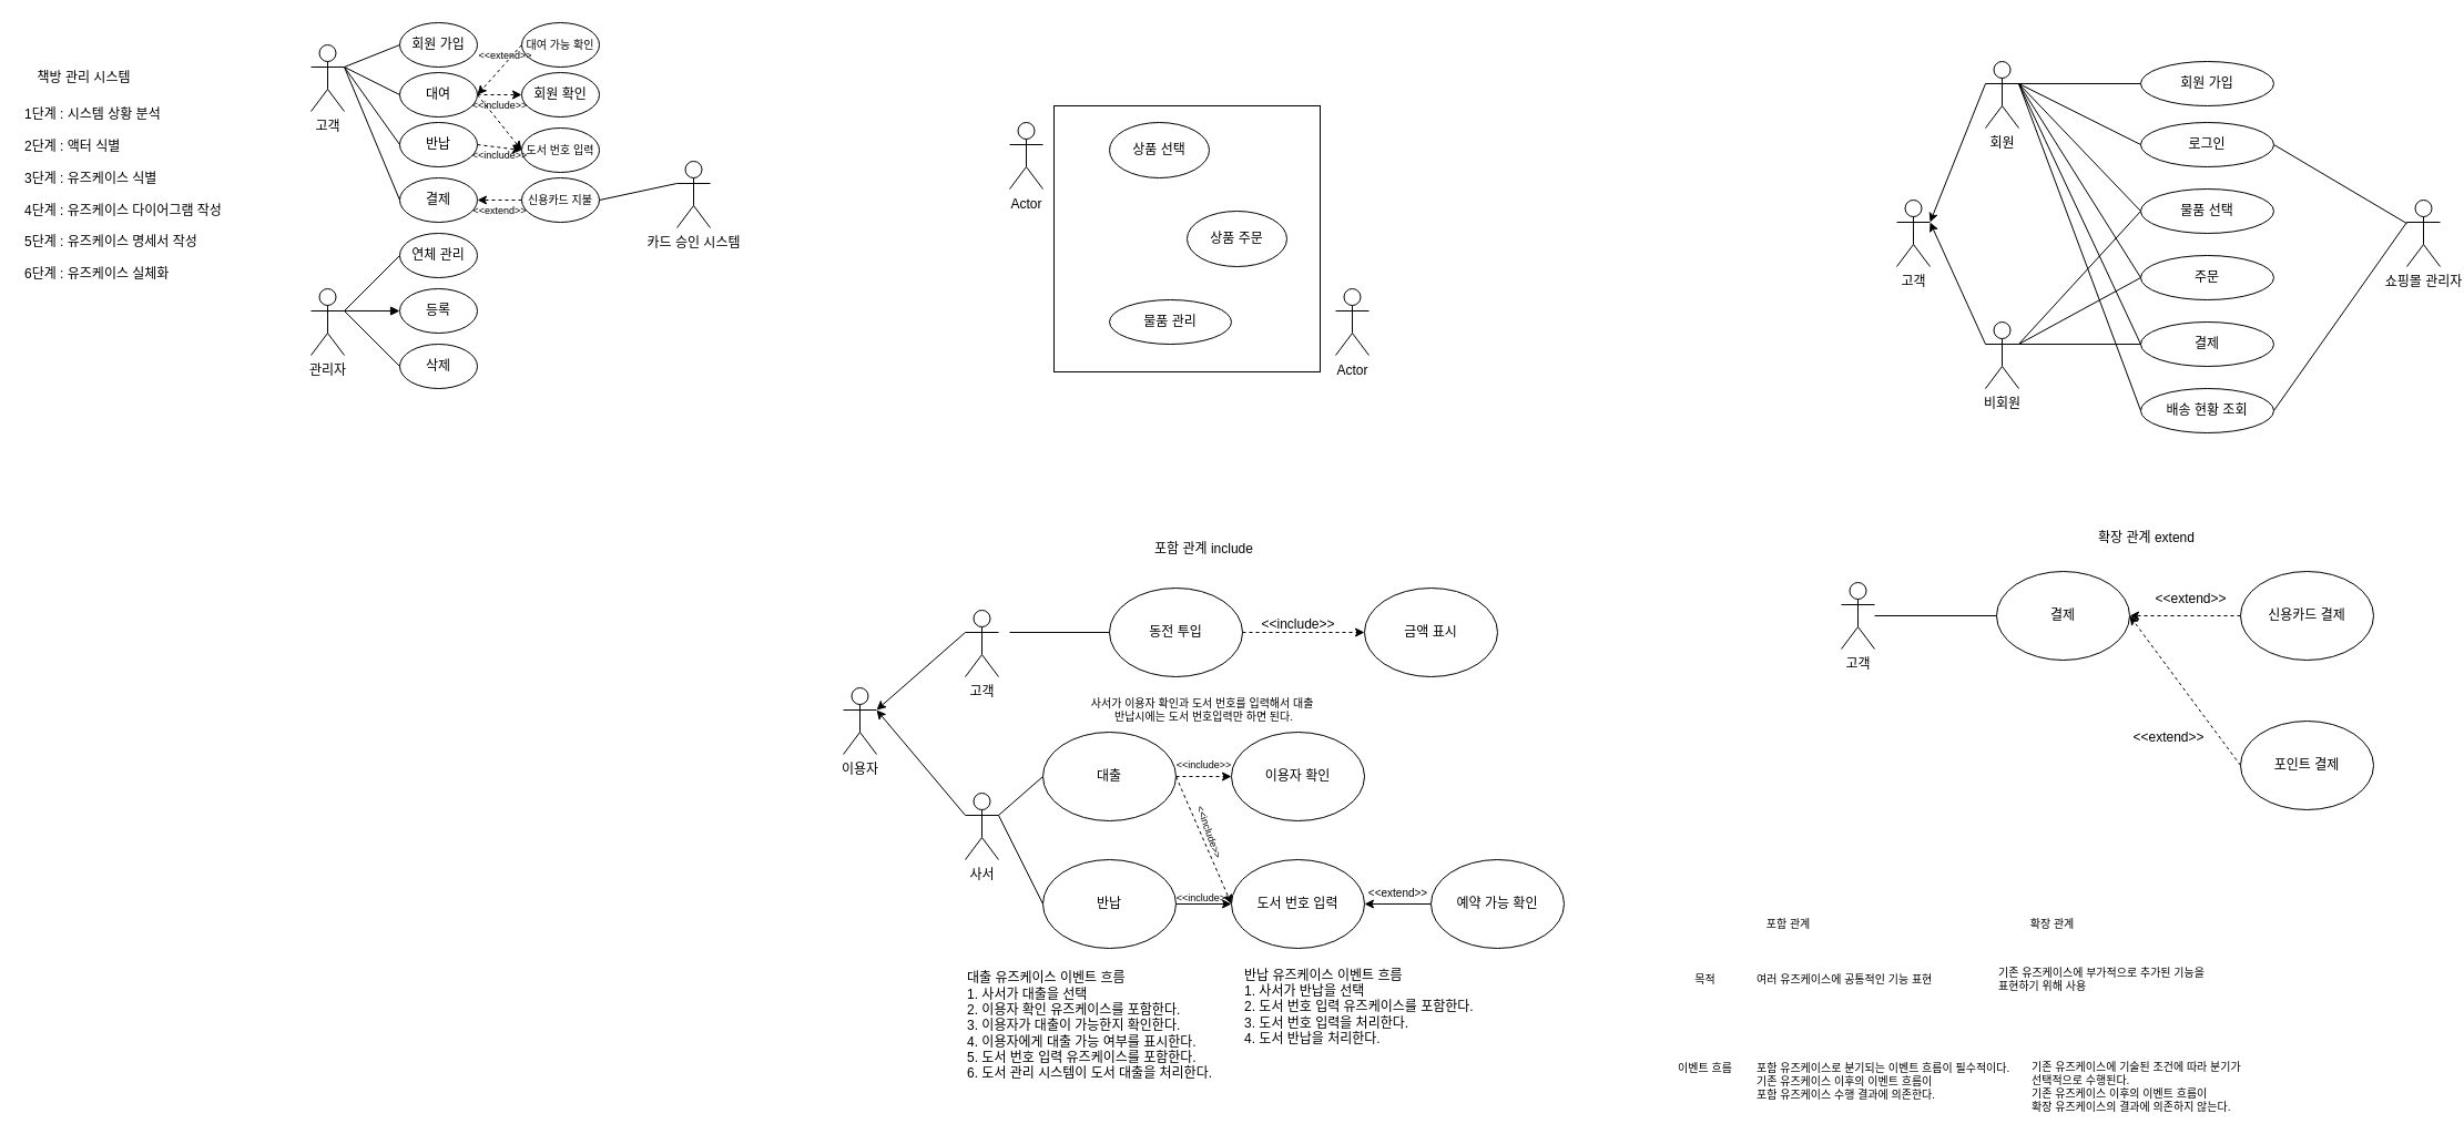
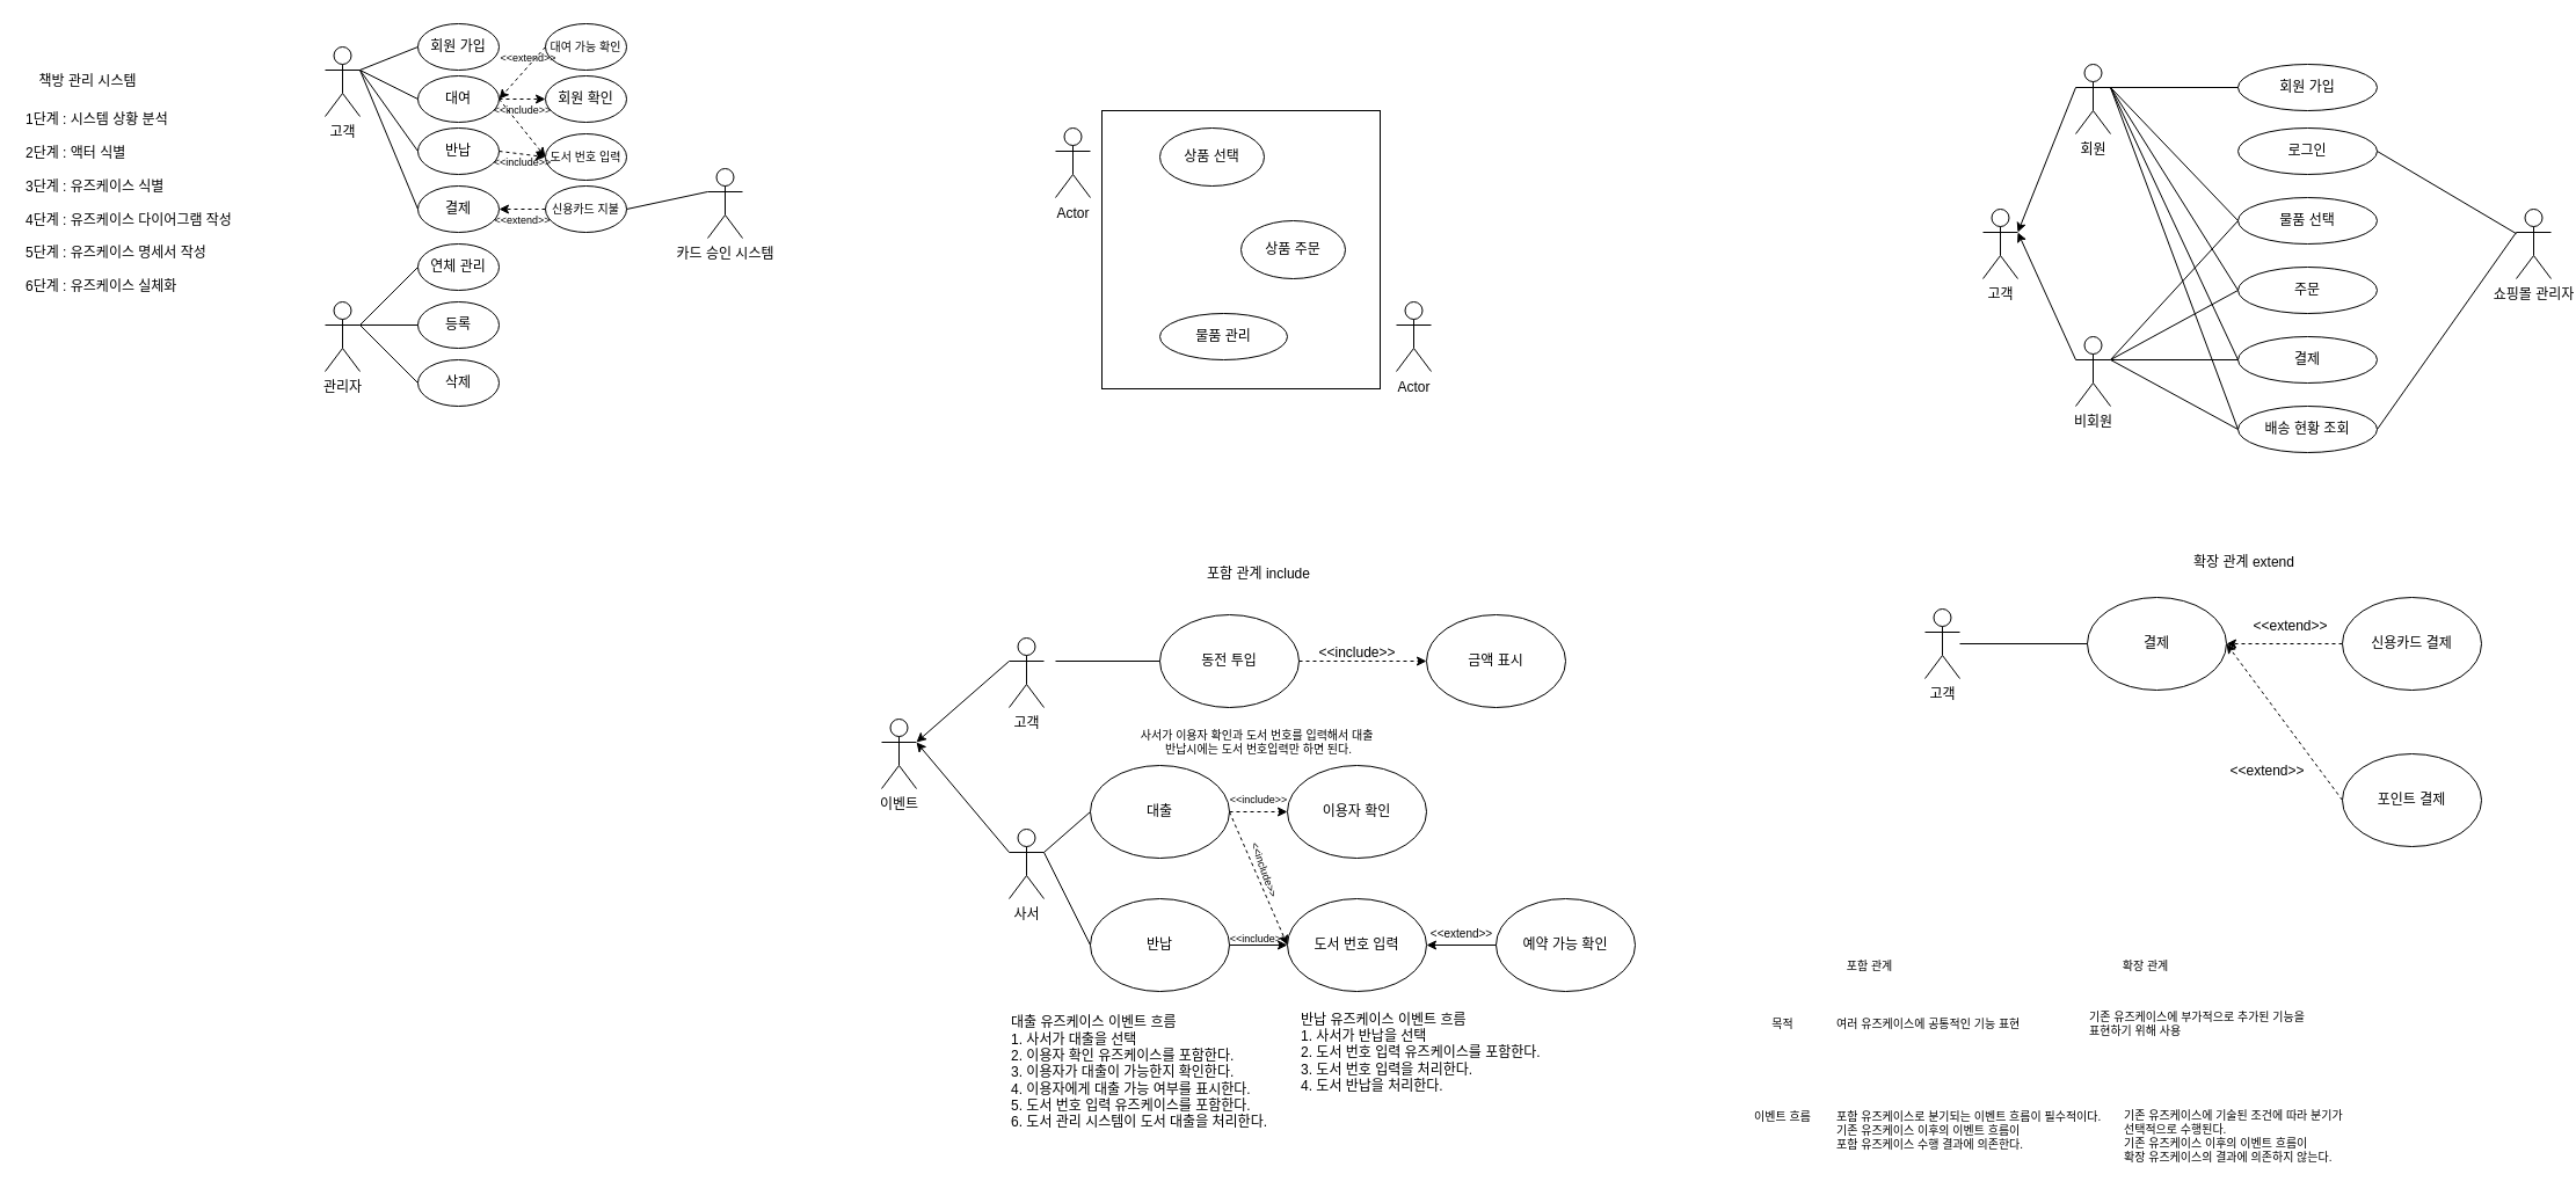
- <mxCell id="67" value="" style="endArrow=none;html=1;rounded=0;exitX=0;exitY=0.5;exitDx=0;exitDy=0;entryX=1;entryY=0.333;entryDx=0;entryDy=0;entryPerimeter=0;" edge="1" parent="1" source="56" target="63"><mxGeometry width="50" height="50" relative="1" as="geometry"><mxPoint x="2020" y="230" as="sourcePoint" /><mxPoint x="1840" y="80" as="targetPoint" /></mxGeometry></mxCell>
- <mxCell id="105" value="" style="endArrow=block;html=1;rounded=0;entryX=0;entryY=0.5;entryDx=0;entryDy=0;exitX=1;exitY=0.333;exitDx=0;exitDy=0;exitPerimeter=0;" edge="1" parent="1" source="99" target="91"><mxGeometry width="50" height="50" relative="1" as="geometry"><mxPoint x="320" y="200" as="sourcePoint" /><mxPoint x="370" y="150" as="targetPoint" /></mxGeometry></mxCell>
+ <mxCell id="105" value="" style="endArrow=none;html=1;rounded=0;entryX=0;entryY=0.5;entryDx=0;entryDy=0;exitX=1;exitY=0.333;exitDx=0;exitDy=0;exitPerimeter=0;" edge="1" parent="1" source="99" target="91"><mxGeometry width="50" height="50" relative="1" as="geometry"><mxPoint x="320" y="200" as="sourcePoint" /><mxPoint x="370" y="150" as="targetPoint" /></mxGeometry></mxCell>
+ <mxCell id="75" value="" style="endArrow=none;html=1;rounded=0;entryX=1;entryY=0.333;entryDx=0;entryDy=0;entryPerimeter=0;exitX=0;exitY=0.5;exitDx=0;exitDy=0;" edge="1" parent="1" source="60" target="62"><mxGeometry width="50" height="50" relative="1" as="geometry"><mxPoint x="2020" y="230" as="sourcePoint" /><mxPoint x="2070" y="180" as="targetPoint" /></mxGeometry></mxCell>
- <mxCell id="79" value="이용자" style="shape=umlActor;verticalLabelPosition=bottom;verticalAlign=top;html=1;outlineConnect=0;" vertex="1" parent="1"><mxGeometry x="760" y="620" width="30" height="60" as="geometry" /></mxCell>
+ <mxCell id="79" value="이벤트" style="shape=umlActor;verticalLabelPosition=bottom;verticalAlign=top;html=1;outlineConnect=0;" vertex="1" parent="1"><mxGeometry x="760" y="620" width="30" height="60" as="geometry" /></mxCell>
